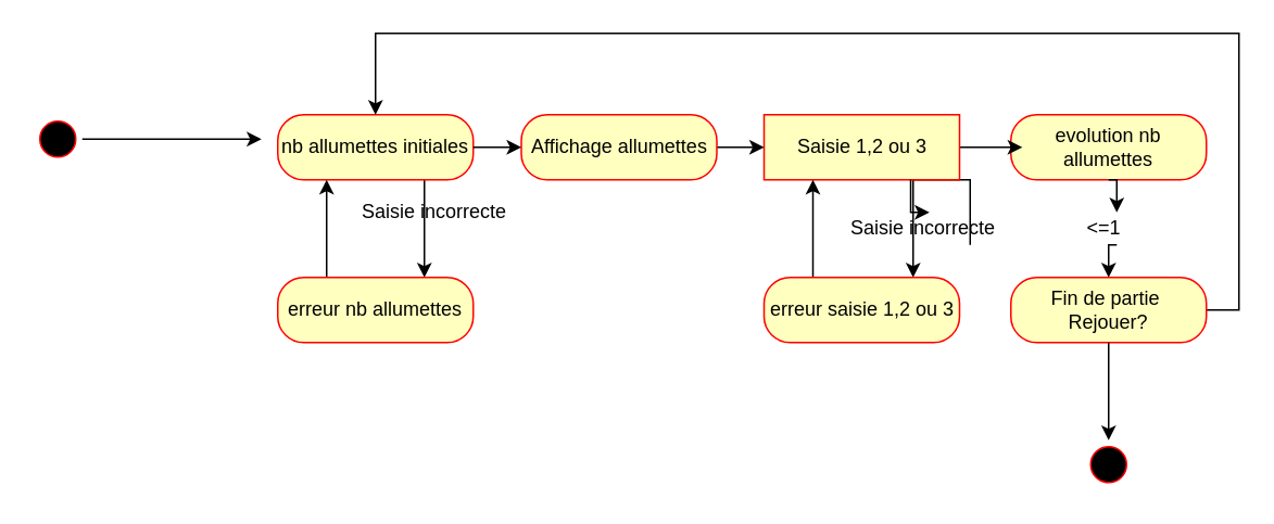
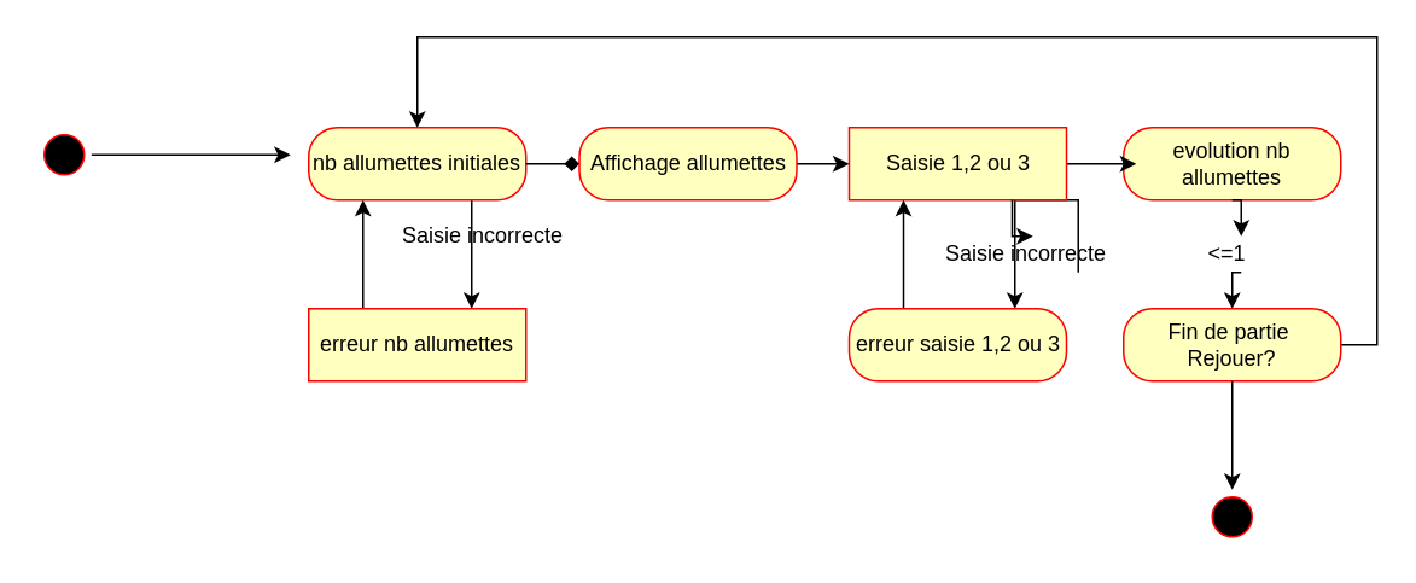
- <mxCell id="19" style="edgeStyle=orthogonalEdgeStyle;rounded=0;orthogonalLoop=1;jettySize=auto;html=1;exitX=1;exitY=0.5;exitDx=0;exitDy=0;startArrow=none;startFill=0;endArrow=classic;endFill=1;" parent="1" source="8" target="18" edge="1"><mxGeometry relative="1" as="geometry"><mxPoint x="468.5" y="90" as="targetPoint" /><mxPoint x="290" y="90" as="sourcePoint" /></mxGeometry></mxCell>
+ <mxCell id="19" style="edgeStyle=orthogonalEdgeStyle;rounded=0;orthogonalLoop=1;jettySize=auto;html=1;exitX=1;exitY=0.5;exitDx=0;exitDy=0;startArrow=none;startFill=0;endArrow=diamond;endFill=1;" parent="1" source="8" target="18" edge="1"><mxGeometry relative="1" as="geometry"><mxPoint x="468.5" y="90" as="targetPoint" /><mxPoint x="290" y="90" as="sourcePoint" /></mxGeometry></mxCell>
- <mxCell id="10" value="erreur nb allumettes" style="rounded=1;whiteSpace=wrap;html=1;arcSize=40;fontColor=#000000;fillColor=#ffffc0;strokeColor=#ff0000;" parent="1" vertex="1"><mxGeometry x="170" y="170" width="120" height="40" as="geometry" /></mxCell>
+ <mxCell id="10" value="erreur nb allumettes" style="whiteSpace=wrap;html=1;arcSize=40;fontColor=#000000;fillColor=#ffffc0;strokeColor=#ff0000;rounded=0;" parent="1" vertex="1"><mxGeometry x="170" y="170" width="120" height="40" as="geometry" /></mxCell>
